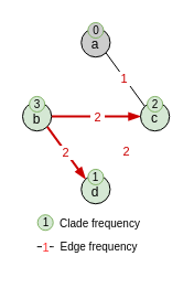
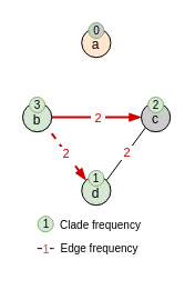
- <mxCell id="11" value="a" style="ellipse;whiteSpace=wrap;html=1;aspect=fixed;fontStyle=0;fillColor=#cccccc;spacingBottom=-4;" vertex="1" parent="1"><mxGeometry x="73.23" y="25" width="26.23" height="26.23" as="geometry" /></mxCell>
+ <mxCell id="11" value="a" style="ellipse;whiteSpace=wrap;html=1;aspect=fixed;fontStyle=0;fillColor=#ffe6cc;spacingBottom=-4;" vertex="1" parent="1"><mxGeometry x="73.23" y="25" width="26.23" height="26.23" as="geometry" /></mxCell>
- <mxCell id="9" style="rounded=0;orthogonalLoop=1;jettySize=auto;html=1;exitX=1;exitY=1;exitDx=0;exitDy=0;entryX=0;entryY=0;entryDx=0;entryDy=0;endArrow=none;endFill=0;" edge="1" parent="1" source="11" target="6"><mxGeometry relative="1" as="geometry" /></mxCell>
- <mxCell id="10" value="&amp;nbsp;1&amp;nbsp;" style="edgeLabel;html=1;align=center;verticalAlign=middle;resizable=0;points=[];fontColor=#CC0000;" vertex="1" connectable="0" parent="9"><mxGeometry x="-0.085" relative="1" as="geometry"><mxPoint y="1" as="offset" /></mxGeometry></mxCell>
- <mxCell id="6" value="c" style="ellipse;whiteSpace=wrap;html=1;aspect=fixed;fontStyle=0;fillColor=#d5e8d4;spacingBottom=-4;" vertex="1" parent="1"><mxGeometry x="127" y="92" width="26.23" height="26.23" as="geometry" /></mxCell>
+ <mxCell id="6" value="c" style="ellipse;whiteSpace=wrap;html=1;aspect=fixed;fontStyle=0;fillColor=#cccccc;spacingBottom=-4;" vertex="1" parent="1"><mxGeometry x="127" y="92" width="26.23" height="26.23" as="geometry" /></mxCell>
- <mxCell id="7" style="rounded=0;orthogonalLoop=1;jettySize=auto;html=1;exitX=0;exitY=0;exitDx=0;exitDy=0;entryX=1;entryY=1;entryDx=0;entryDy=0;endArrow=none;endFill=0;strokeColor=#CC0000;strokeWidth=2;startArrow=blockThin;startFill=1;" edge="1" parent="1" source="8" target="4"><mxGeometry relative="1" as="geometry" /></mxCell>
+ <mxCell id="7" style="rounded=0;orthogonalLoop=1;jettySize=auto;html=1;exitX=0;exitY=0;exitDx=0;exitDy=0;entryX=1;entryY=1;entryDx=0;entryDy=0;endArrow=none;endFill=0;strokeColor=#CC0000;strokeWidth=2;startArrow=blockThin;startFill=1;dashed=1;" edge="1" parent="1" source="8" target="4"><mxGeometry relative="1" as="geometry" /></mxCell>
+ <mxCell id="5" style="rounded=0;orthogonalLoop=1;jettySize=auto;html=1;exitX=0;exitY=1;exitDx=0;exitDy=0;entryX=1;entryY=0;entryDx=0;entryDy=0;endArrow=none;endFill=0;strokeWidth=1;strokeColor=#000000;" edge="1" parent="1" source="6" target="8"><mxGeometry relative="1" as="geometry" /></mxCell>
